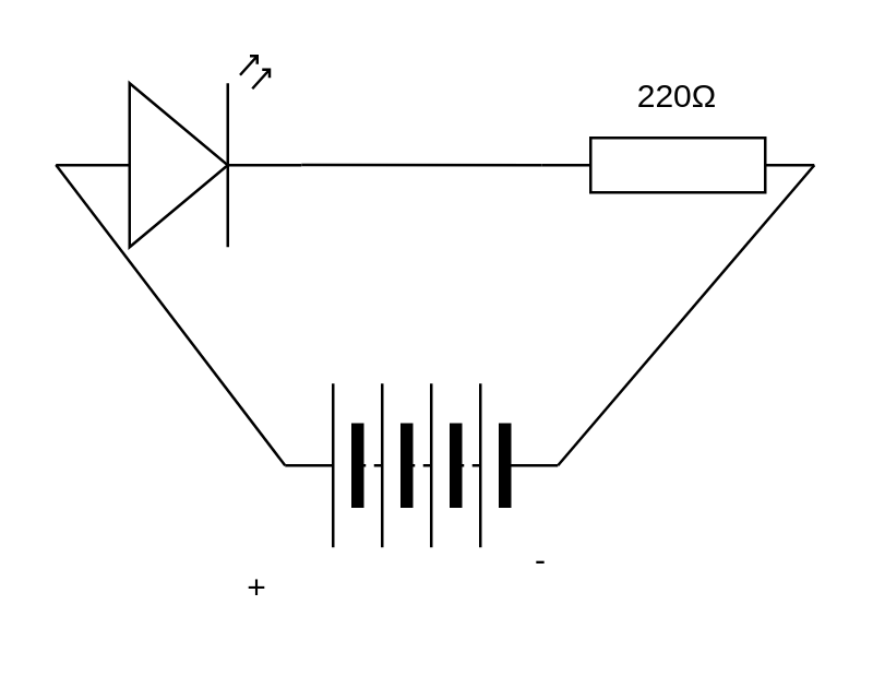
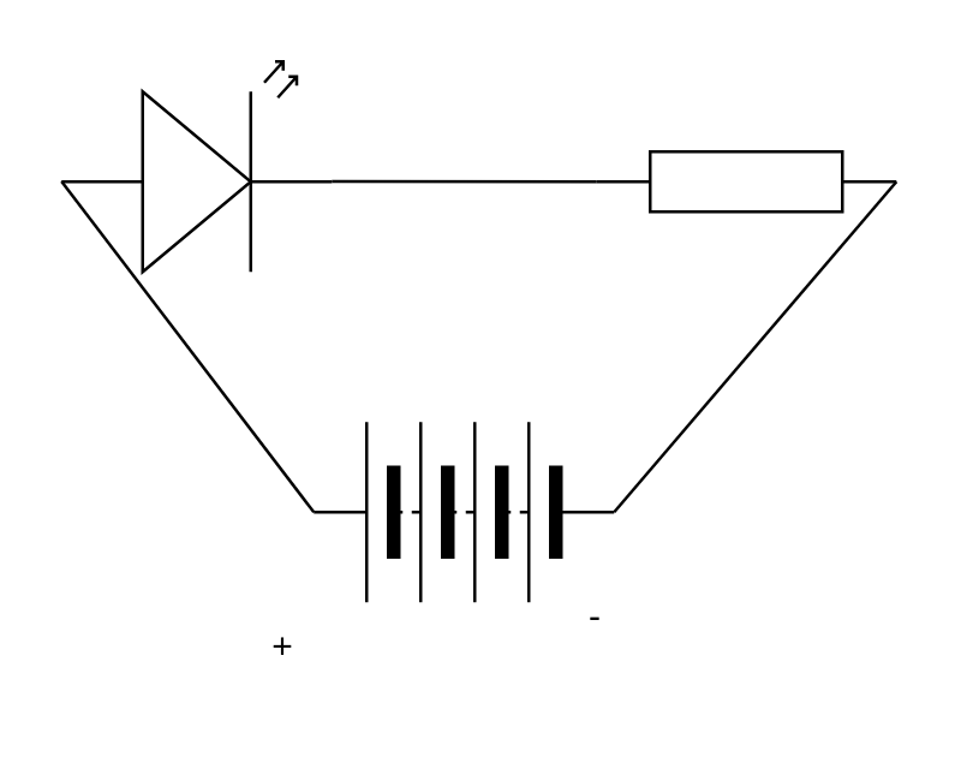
- <mxCell id="10" value="220Ω" style="text;html=1;align=center;verticalAlign=middle;whiteSpace=wrap;rounded=0;" vertex="1" parent="1"><mxGeometry x="218" y="20" width="60" height="30" as="geometry" /></mxCell>
